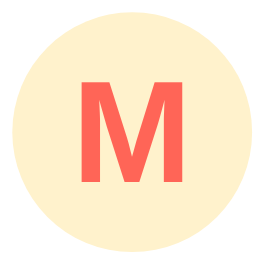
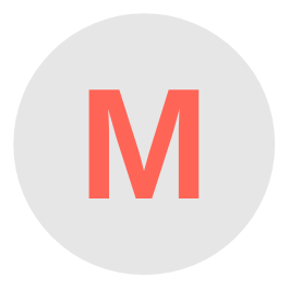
- <mxCell id="2" value="&lt;font style=&quot;font-size: 240px;&quot;&gt;M&lt;/font&gt;" style="ellipse;whiteSpace=wrap;html=1;strokeColor=none;fontColor=#FF6557;fontSize=240;horizontal=1;fontStyle=1;fillColor=#fff2cc;" parent="1" vertex="1"><mxGeometry width="400" height="400" as="geometry" x="20" y="20" /></mxCell>
+ <mxCell id="2" value="&lt;font style=&quot;font-size: 240px;&quot;&gt;M&lt;/font&gt;" style="ellipse;whiteSpace=wrap;html=1;strokeColor=none;fontColor=#FF6557;fontSize=240;horizontal=1;fontStyle=1;fillColor=#E6E6E6;" parent="1" vertex="1"><mxGeometry width="400" height="400" as="geometry" x="20" y="20" /></mxCell>
